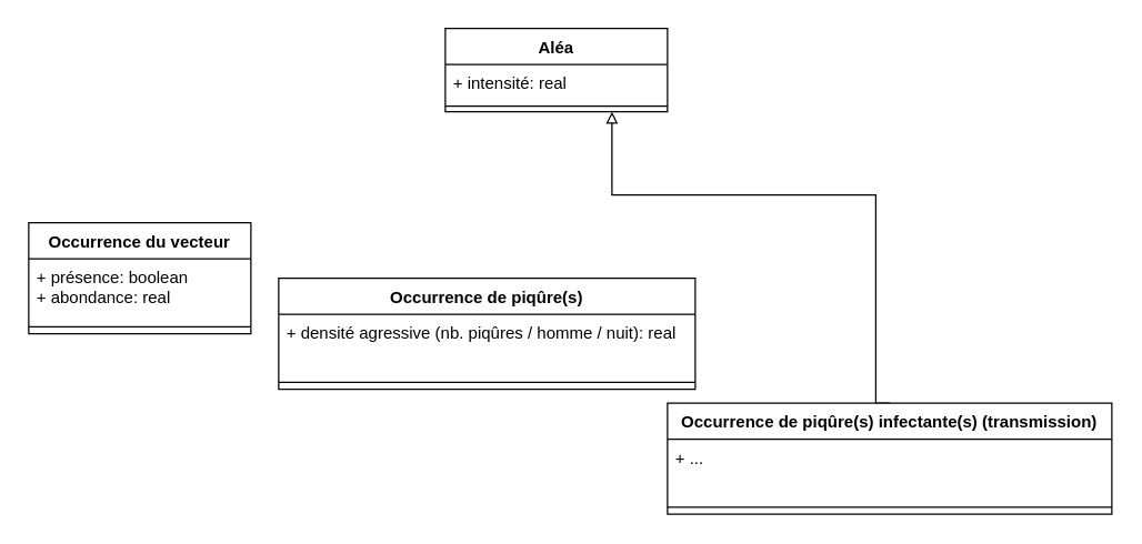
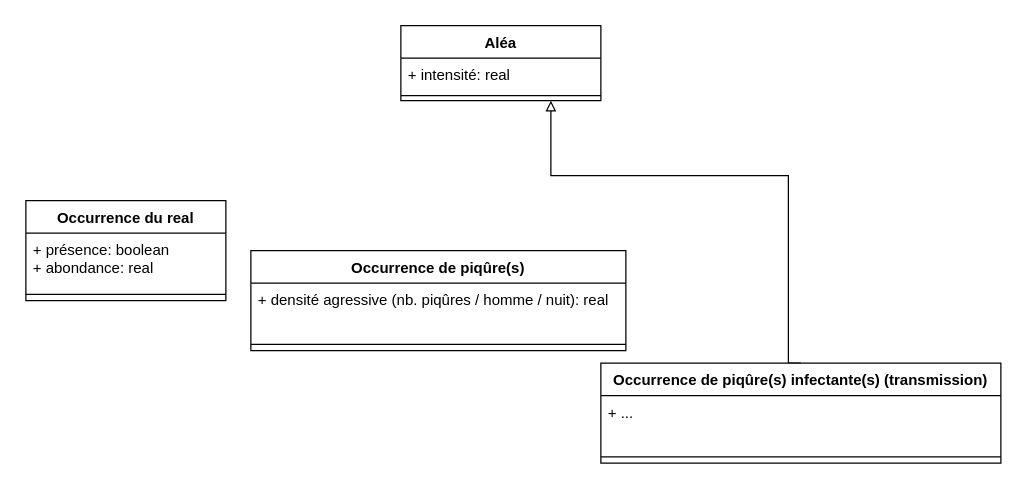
- <mxCell id="5" value="Occurrence du vecteur" style="swimlane;fontStyle=1;align=center;verticalAlign=top;childLayout=stackLayout;horizontal=1;startSize=26;horizontalStack=0;resizeParent=1;resizeParentMax=0;resizeLast=0;collapsible=1;marginBottom=0;" vertex="1" parent="1"><mxGeometry x="20" y="160" width="160" height="80" as="geometry" /></mxCell>
+ <mxCell id="5" value="Occurrence du real" style="swimlane;fontStyle=1;align=center;verticalAlign=top;childLayout=stackLayout;horizontal=1;startSize=26;horizontalStack=0;resizeParent=1;resizeParentMax=0;resizeLast=0;collapsible=1;marginBottom=0;" vertex="1" parent="1"><mxGeometry x="20" y="160" width="160" height="80" as="geometry" /></mxCell>
